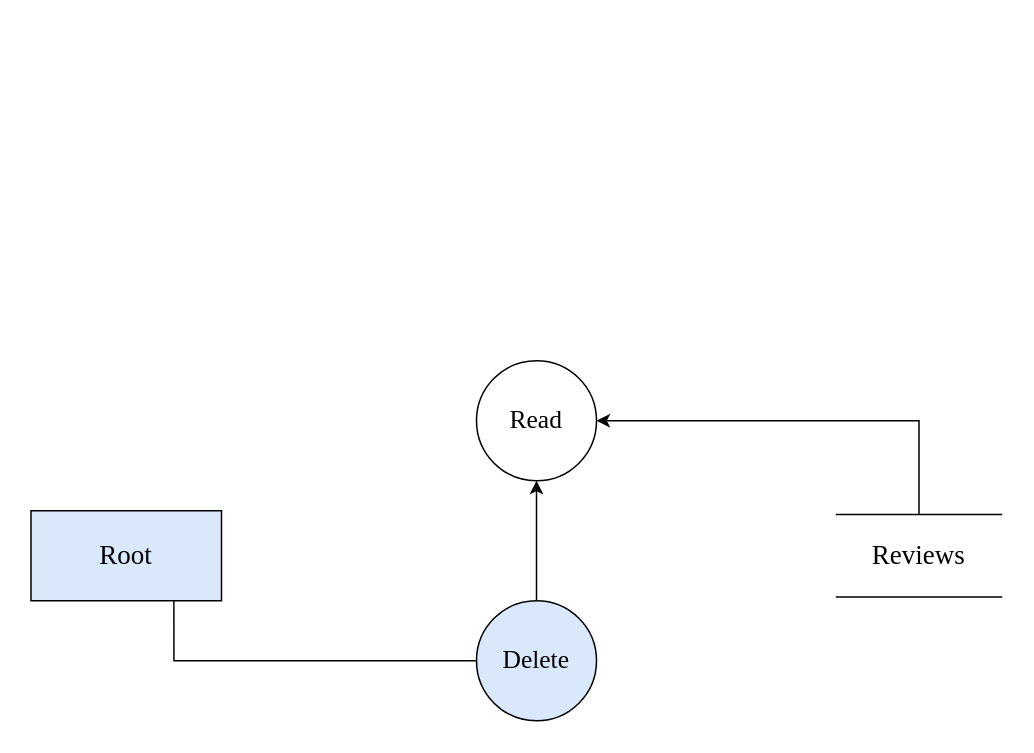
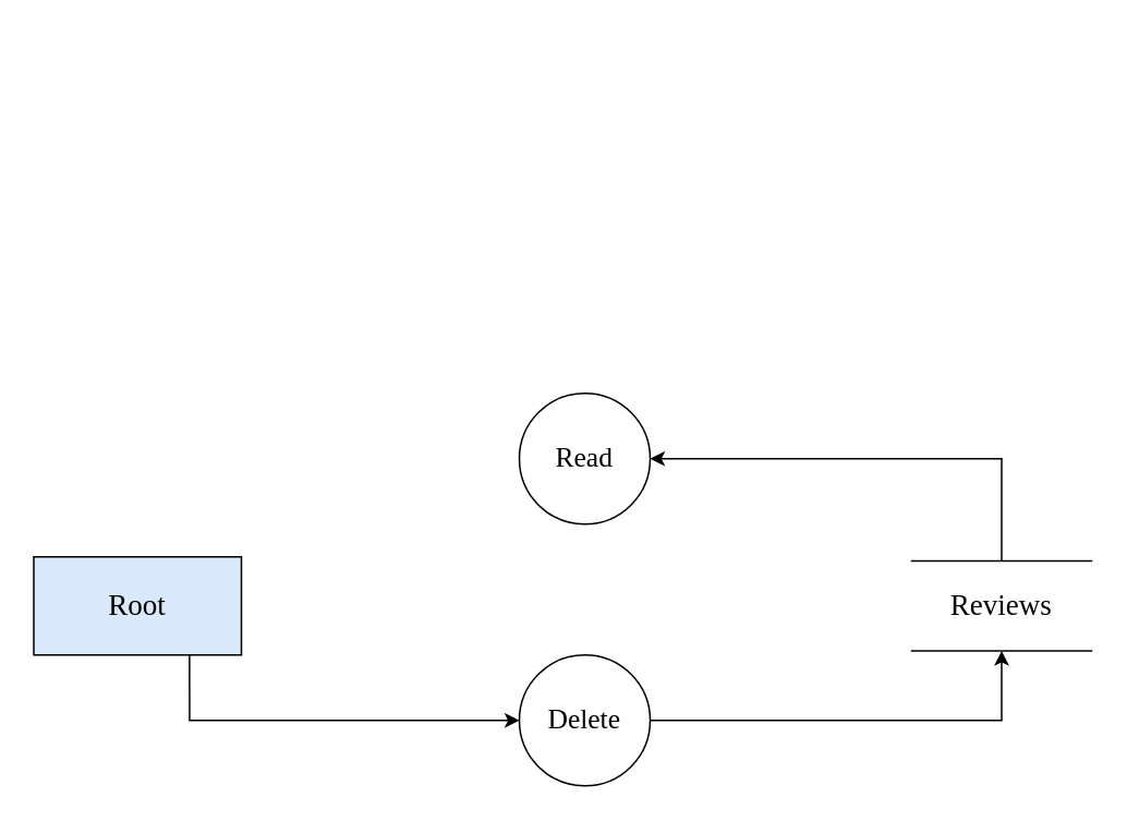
- <mxCell id="9" style="edgeStyle=orthogonalEdgeStyle;rounded=0;orthogonalLoop=1;jettySize=auto;html=1;endArrow=classic;endFill=1;fontFamily=Times New Roman;" edge="1" parent="1" source="10" target="6"><mxGeometry relative="1" as="geometry" /></mxCell>
+ <mxCell id="9" style="edgeStyle=orthogonalEdgeStyle;rounded=0;orthogonalLoop=1;jettySize=auto;html=1;endArrow=classic;endFill=1;fontFamily=Times New Roman;" edge="1" parent="1" source="10" target="8"><mxGeometry relative="1" as="geometry" /></mxCell>
- <mxCell id="4" style="edgeStyle=orthogonalEdgeStyle;rounded=0;orthogonalLoop=1;jettySize=auto;html=1;exitX=0.75;exitY=1;exitDx=0;exitDy=0;endArrow=none;endFill=1;fontFamily=Times New Roman;" edge="1" parent="1" source="5" target="10"><mxGeometry relative="1" as="geometry"><Array as="points"><mxPoint x="115" y="440" /></Array></mxGeometry></mxCell>
+ <mxCell id="4" style="edgeStyle=orthogonalEdgeStyle;rounded=0;orthogonalLoop=1;jettySize=auto;html=1;exitX=0.75;exitY=1;exitDx=0;exitDy=0;endArrow=classic;endFill=1;fontFamily=Times New Roman;" edge="1" parent="1" source="5" target="10"><mxGeometry relative="1" as="geometry"><Array as="points"><mxPoint x="115" y="440" /></Array></mxGeometry></mxCell>
- <mxCell id="10" value="&lt;p&gt;&lt;span style=&quot;line-height: 1.1&quot;&gt;&lt;font style=&quot;font-size: 17px&quot;&gt;Delete&lt;/font&gt;&lt;/span&gt;&lt;/p&gt;" style="ellipse;whiteSpace=wrap;html=1;aspect=fixed;shadow=0;sketch=0;rotation=0;fontFamily=Times New Roman;fillColor=#dae8fc;" vertex="1" parent="1"><mxGeometry x="317" y="400" width="80" height="80" as="geometry" /></mxCell>
+ <mxCell id="10" value="&lt;p&gt;&lt;span style=&quot;line-height: 1.1&quot;&gt;&lt;font style=&quot;font-size: 17px&quot;&gt;Delete&lt;/font&gt;&lt;/span&gt;&lt;/p&gt;" style="ellipse;whiteSpace=wrap;html=1;aspect=fixed;shadow=0;sketch=0;rotation=0;fontFamily=Times New Roman;" vertex="1" parent="1"><mxGeometry x="317" y="400" width="80" height="80" as="geometry" /></mxCell>
